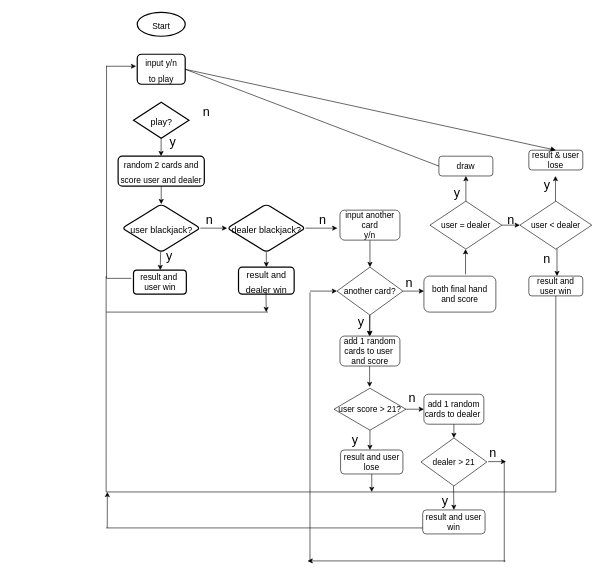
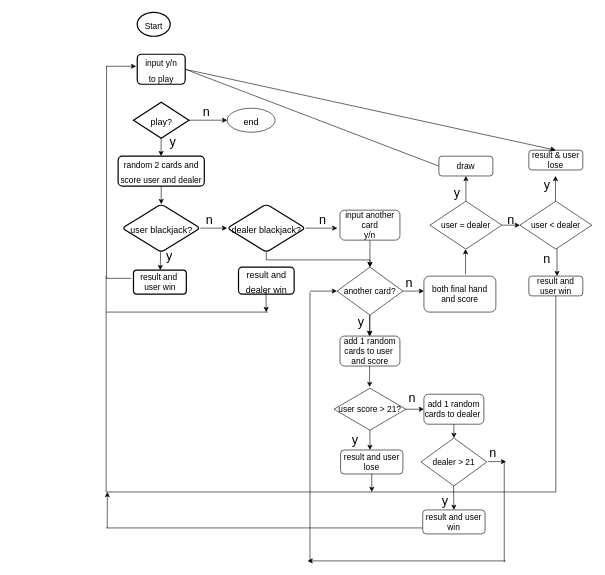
- <mxCell id="2" value="&lt;font style=&quot;font-size: 14px&quot;&gt;Start&lt;/font&gt;" style="strokeWidth=2;html=1;shape=mxgraph.flowchart.start_1;whiteSpace=wrap;fontSize=21;" parent="1" vertex="1"><mxGeometry x="227.87" y="20" width="80" height="40" as="geometry" /></mxCell>
+ <mxCell id="2" value="&lt;font style=&quot;font-size: 14px&quot;&gt;Start&lt;/font&gt;" style="strokeWidth=2;html=1;shape=mxgraph.flowchart.start_1;whiteSpace=wrap;fontSize=21;" parent="1" vertex="1"><mxGeometry x="227.87" y="20" width="55" height="40" as="geometry" /></mxCell>
+ <mxCell id="4" value="" style="edgeStyle=none;rounded=0;orthogonalLoop=1;jettySize=auto;html=1;fontSize=21;" parent="1" source="6" target="8" edge="1"><mxGeometry relative="1" as="geometry" /></mxCell>
+ <mxCell id="8" value="&lt;font style=&quot;font-size: 15px&quot;&gt;end&lt;/font&gt;" style="ellipse;whiteSpace=wrap;html=1;fontSize=21;" parent="1" vertex="1"><mxGeometry x="377.87" y="180" width="80" height="40" as="geometry" /></mxCell>
- <mxCell id="16" value="" style="edgeStyle=elbowEdgeStyle;rounded=0;orthogonalLoop=1;jettySize=auto;elbow=vertical;html=1;fontSize=14;" parent="1" source="17" target="24" edge="1"><mxGeometry relative="1" as="geometry" /></mxCell>
+ <mxCell id="16" value="" style="edgeStyle=elbowEdgeStyle;rounded=0;orthogonalLoop=1;jettySize=auto;elbow=vertical;html=1;fontSize=14;" parent="1" source="17" target="31" edge="1"><mxGeometry relative="1" as="geometry" /></mxCell>
